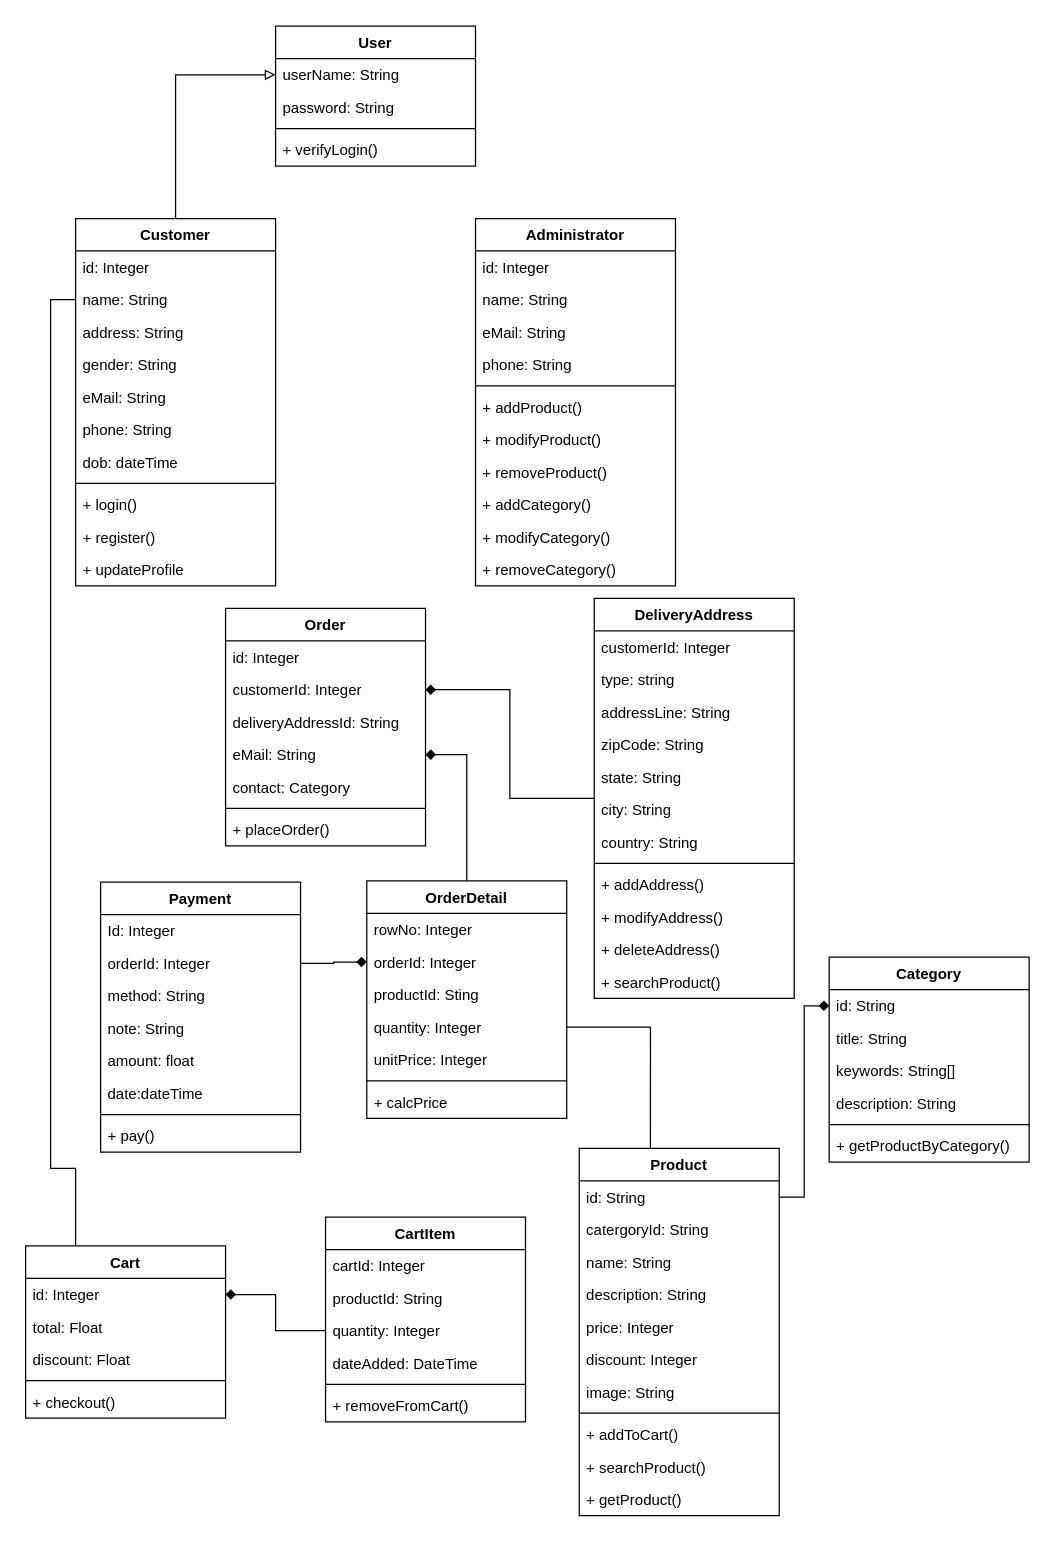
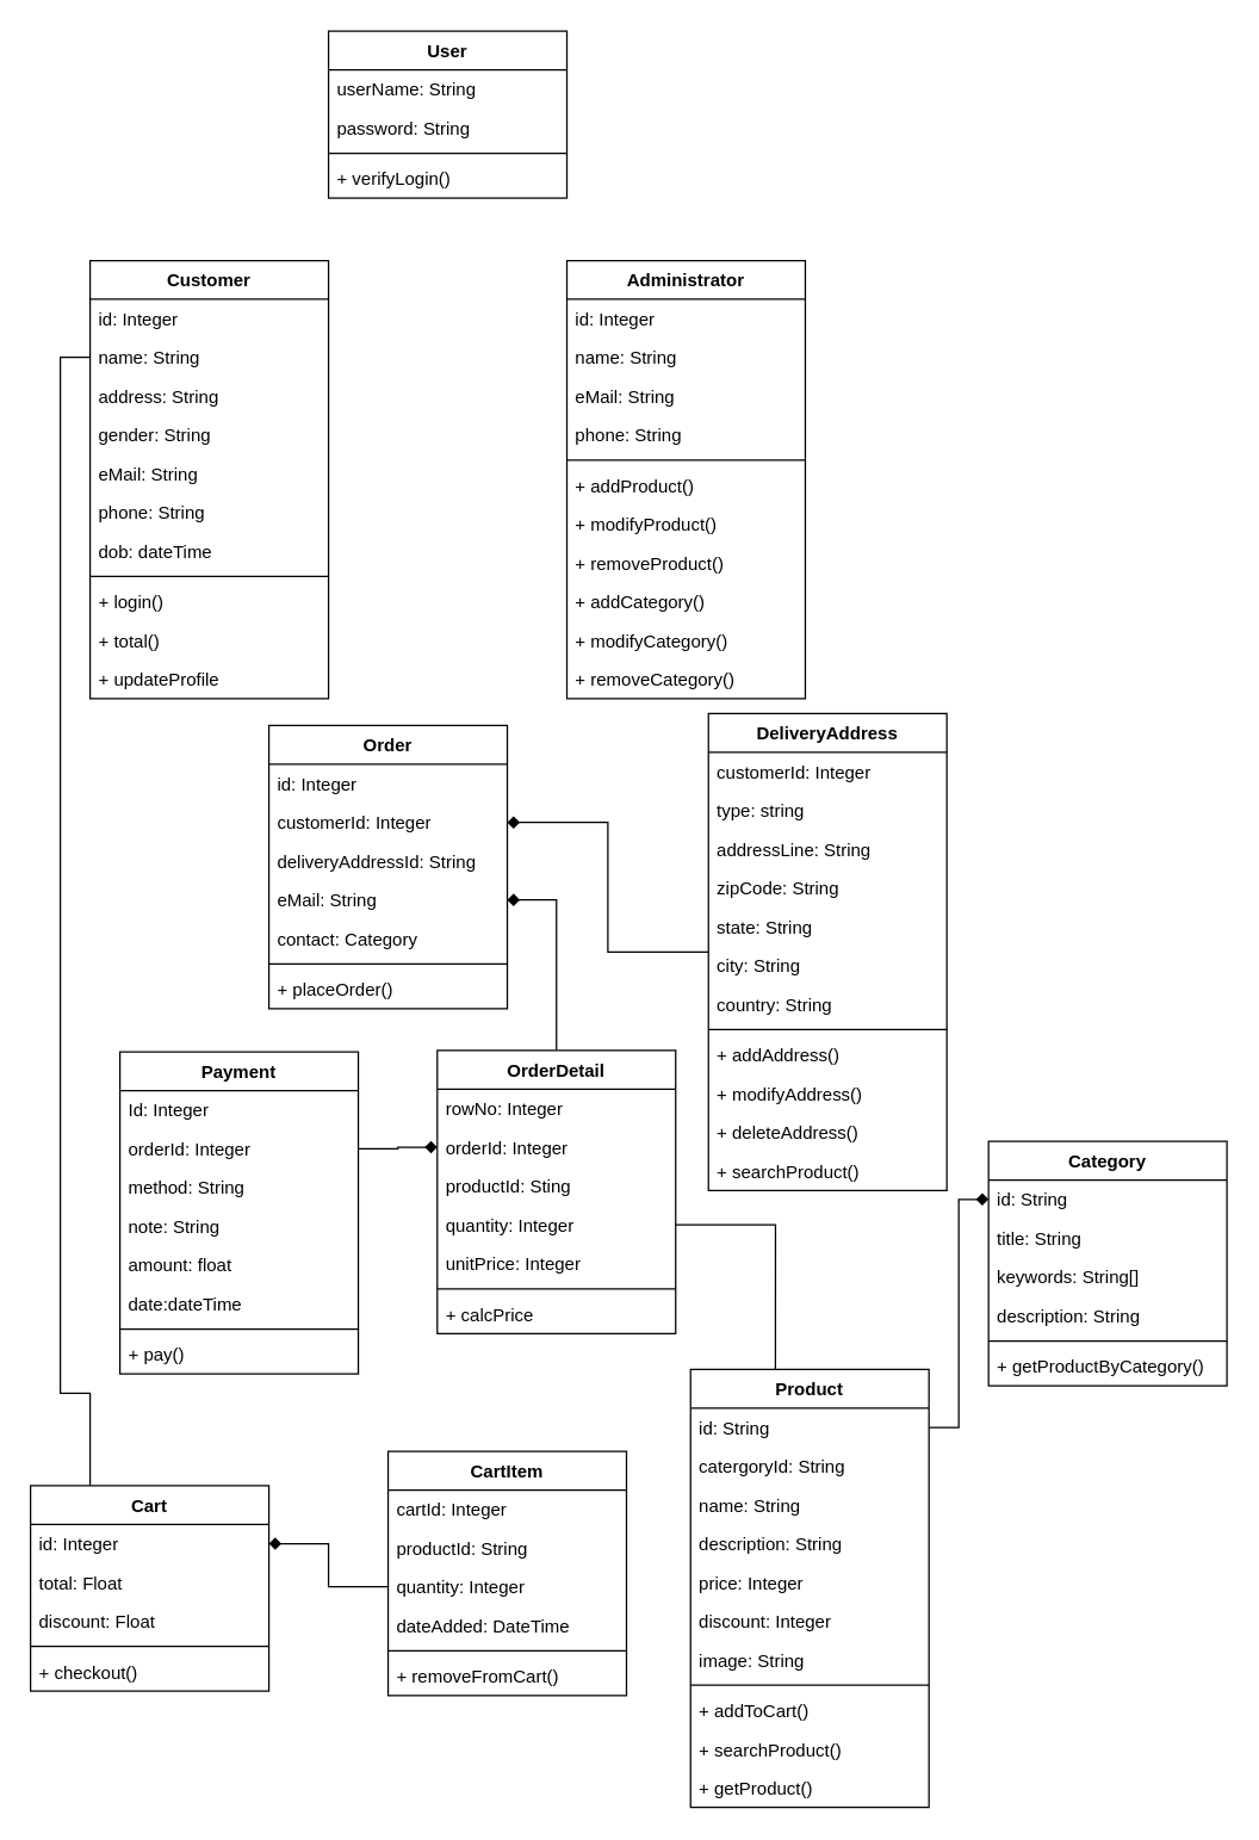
- <mxCell id="2" style="edgeStyle=orthogonalEdgeStyle;rounded=0;orthogonalLoop=1;jettySize=auto;html=1;entryX=0;entryY=0.5;entryDx=0;entryDy=0;endArrow=block;endFill=0;" parent="1" source="13" target="9" edge="1"><mxGeometry relative="1" as="geometry" /></mxCell>
- <mxCell id="23" value="+ register()" style="text;strokeColor=none;fillColor=none;align=left;verticalAlign=top;spacingLeft=4;spacingRight=4;overflow=hidden;rotatable=0;points=[[0,0.5],[1,0.5]];portConstraint=eastwest;" parent="13" vertex="1"><mxGeometry y="242" width="160" height="26" as="geometry" /></mxCell>
+ <mxCell id="23" value="+ total()" style="text;strokeColor=none;fillColor=none;align=left;verticalAlign=top;spacingLeft=4;spacingRight=4;overflow=hidden;rotatable=0;points=[[0,0.5],[1,0.5]];portConstraint=eastwest;" parent="13" vertex="1"><mxGeometry y="242" width="160" height="26" as="geometry" /></mxCell>
